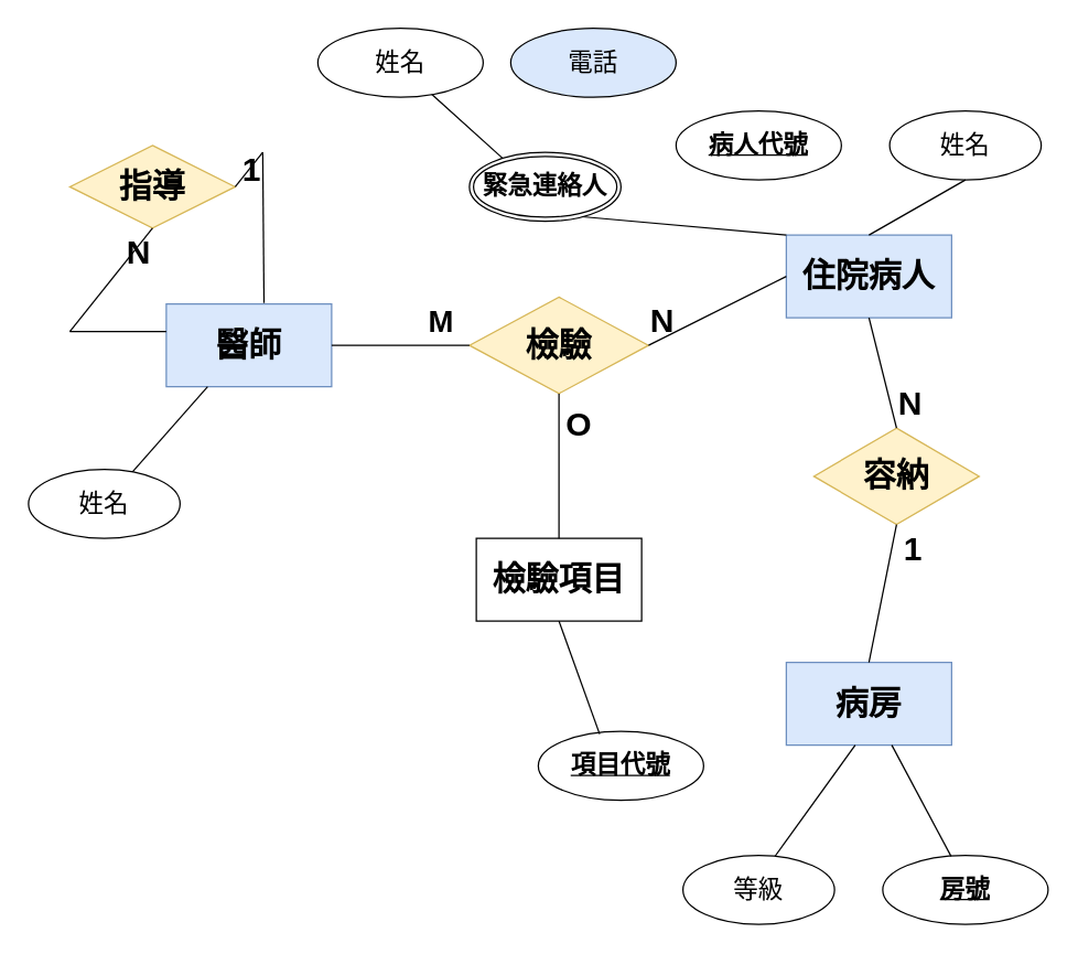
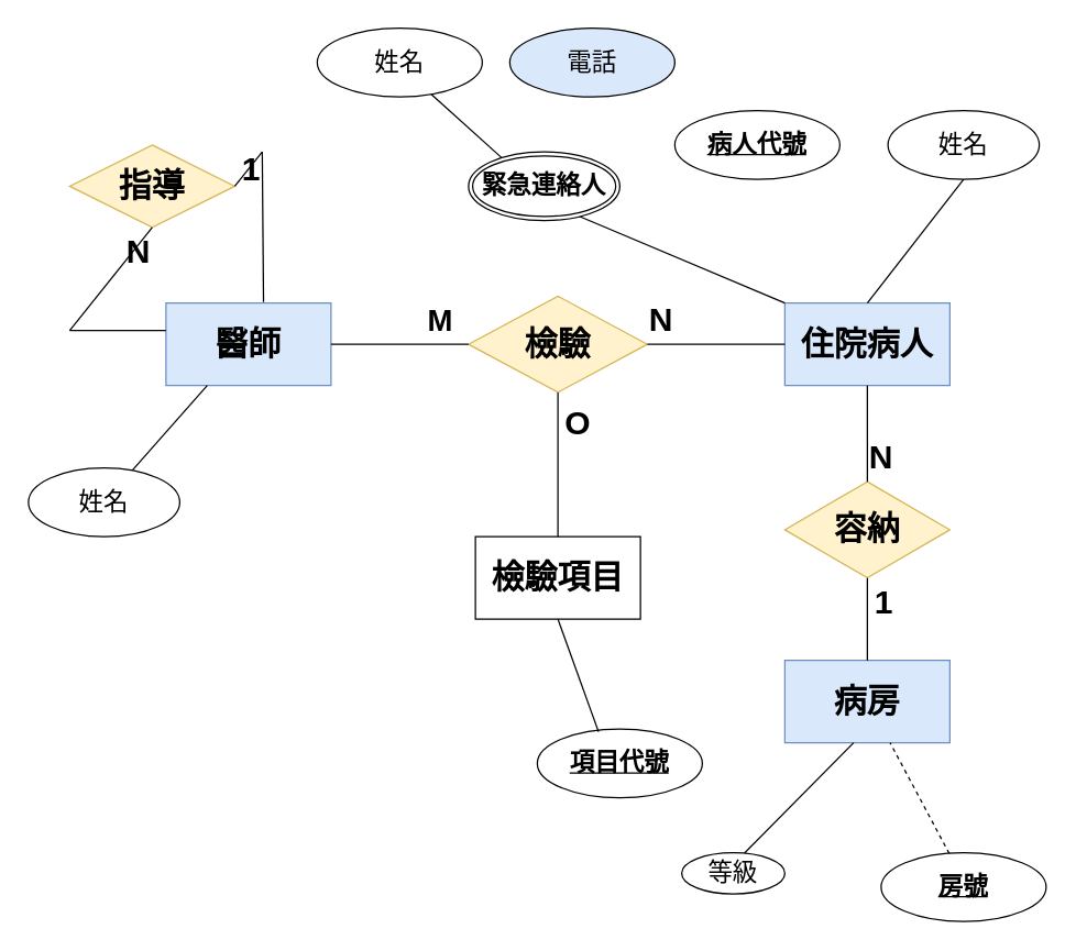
- <mxCell id="4" value="&lt;h1&gt;住院病人&lt;/h1&gt;" style="rounded=0;whiteSpace=wrap;html=1;fillColor=#dae8fc;strokeColor=#6c8ebf;" vertex="1" parent="1"><mxGeometry x="570" y="170" width="120" height="60" as="geometry" /></mxCell>
+ <mxCell id="4" value="&lt;h1&gt;住院病人&lt;/h1&gt;" style="rounded=0;whiteSpace=wrap;html=1;fillColor=#dae8fc;strokeColor=#6c8ebf;" vertex="1" parent="1"><mxGeometry x="570" y="220" width="120" height="60" as="geometry" /></mxCell>
- <mxCell id="29" value="&lt;h1&gt;容納&lt;/h1&gt;" style="rhombus;whiteSpace=wrap;html=1;fillColor=#fff2cc;strokeColor=#d6b656;" vertex="1" parent="1"><mxGeometry x="590" y="310" width="120" height="70" as="geometry" /></mxCell>
+ <mxCell id="29" value="&lt;h1&gt;容納&lt;/h1&gt;" style="rhombus;whiteSpace=wrap;html=1;fillColor=#fff2cc;strokeColor=#d6b656;" vertex="1" parent="1"><mxGeometry x="570" y="350" width="120" height="70" as="geometry" /></mxCell>
- <mxCell id="28" value="" style="endArrow=none;html=1;rounded=0;entryX=0.638;entryY=1;entryDx=0;entryDy=0;exitX=0.413;exitY=0.012;exitDx=0;exitDy=0;exitPerimeter=0;entryPerimeter=0;" edge="1" parent="1" source="25" target="24"><mxGeometry relative="1" as="geometry"><mxPoint x="508" y="554" as="sourcePoint" /><mxPoint x="594" y="480" as="targetPoint" /></mxGeometry></mxCell>
+ <mxCell id="28" value="" style="endArrow=none;html=1;rounded=0;entryX=0.638;entryY=1;entryDx=0;entryDy=0;exitX=0.413;exitY=0.012;exitDx=0;exitDy=0;exitPerimeter=0;entryPerimeter=0;dashed=1;" edge="1" parent="1" source="25" target="24"><mxGeometry relative="1" as="geometry"><mxPoint x="508" y="554" as="sourcePoint" /><mxPoint x="594" y="480" as="targetPoint" /></mxGeometry></mxCell>
- <mxCell id="26" value="&lt;h2&gt;&lt;span style=&quot;font-weight: normal;&quot;&gt;等級&lt;/span&gt;&lt;/h2&gt;" style="ellipse;whiteSpace=wrap;html=1;align=center;" vertex="1" parent="1"><mxGeometry x="495" y="620" width="110" height="50" as="geometry" /></mxCell>
+ <mxCell id="26" value="&lt;h2&gt;&lt;span style=&quot;font-weight: normal;&quot;&gt;等級&lt;/span&gt;&lt;/h2&gt;" style="ellipse;whiteSpace=wrap;html=1;align=center;" vertex="1" parent="1"><mxGeometry x="495" y="620" width="75" height="30" as="geometry" /></mxCell>
